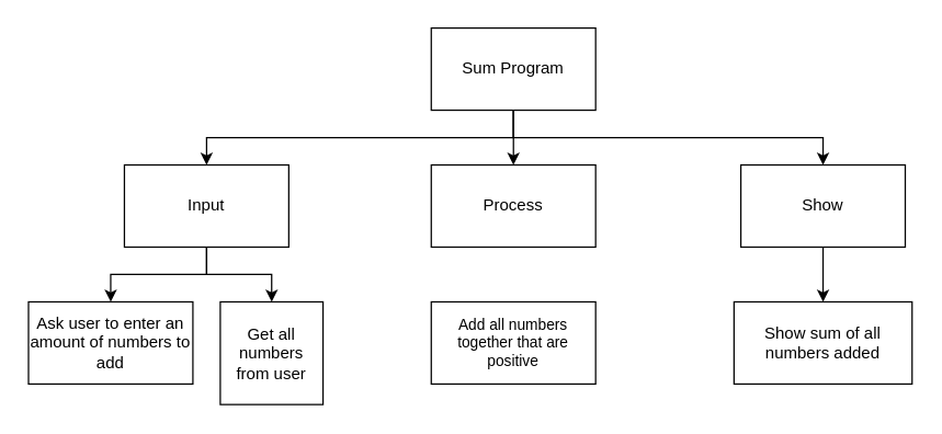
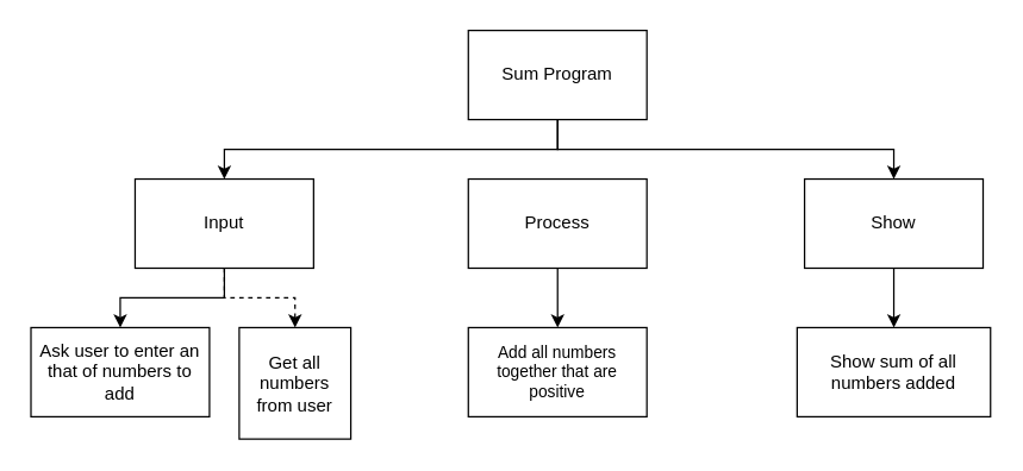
- <mxCell id="2" style="edgeStyle=orthogonalEdgeStyle;html=1;entryX=0.5;entryY=0;entryDx=0;entryDy=0;rounded=0;" parent="1" source="5" target="10" edge="1"><mxGeometry relative="1" as="geometry" /></mxCell>
+ <mxCell id="9" style="edgeStyle=orthogonalEdgeStyle;html=1;entryX=0.5;entryY=0;entryDx=0;entryDy=0;rounded=0;" parent="1" source="10" target="14" edge="1"><mxGeometry relative="1" as="geometry" /></mxCell>
- <mxCell id="7" style="edgeStyle=orthogonalEdgeStyle;html=1;entryX=0.5;entryY=0;entryDx=0;entryDy=0;rounded=0;" edge="1" parent="1" source="8" target="16"><mxGeometry relative="1" as="geometry" /></mxCell>
+ <mxCell id="7" style="edgeStyle=orthogonalEdgeStyle;html=1;entryX=0.5;entryY=0;entryDx=0;entryDy=0;rounded=0;dashed=1;" edge="1" parent="1" source="8" target="16"><mxGeometry relative="1" as="geometry" /></mxCell>
- <mxCell id="13" value="Ask user to enter an amount of numbers to add" style="rounded=0;whiteSpace=wrap;html=1;" parent="1" vertex="1"><mxGeometry x="20" y="220" width="120" height="60" as="geometry" /></mxCell>
+ <mxCell id="13" value="Ask user to enter an that of numbers to add" style="rounded=0;whiteSpace=wrap;html=1;" parent="1" vertex="1"><mxGeometry x="20" y="220" width="120" height="60" as="geometry" /></mxCell>
